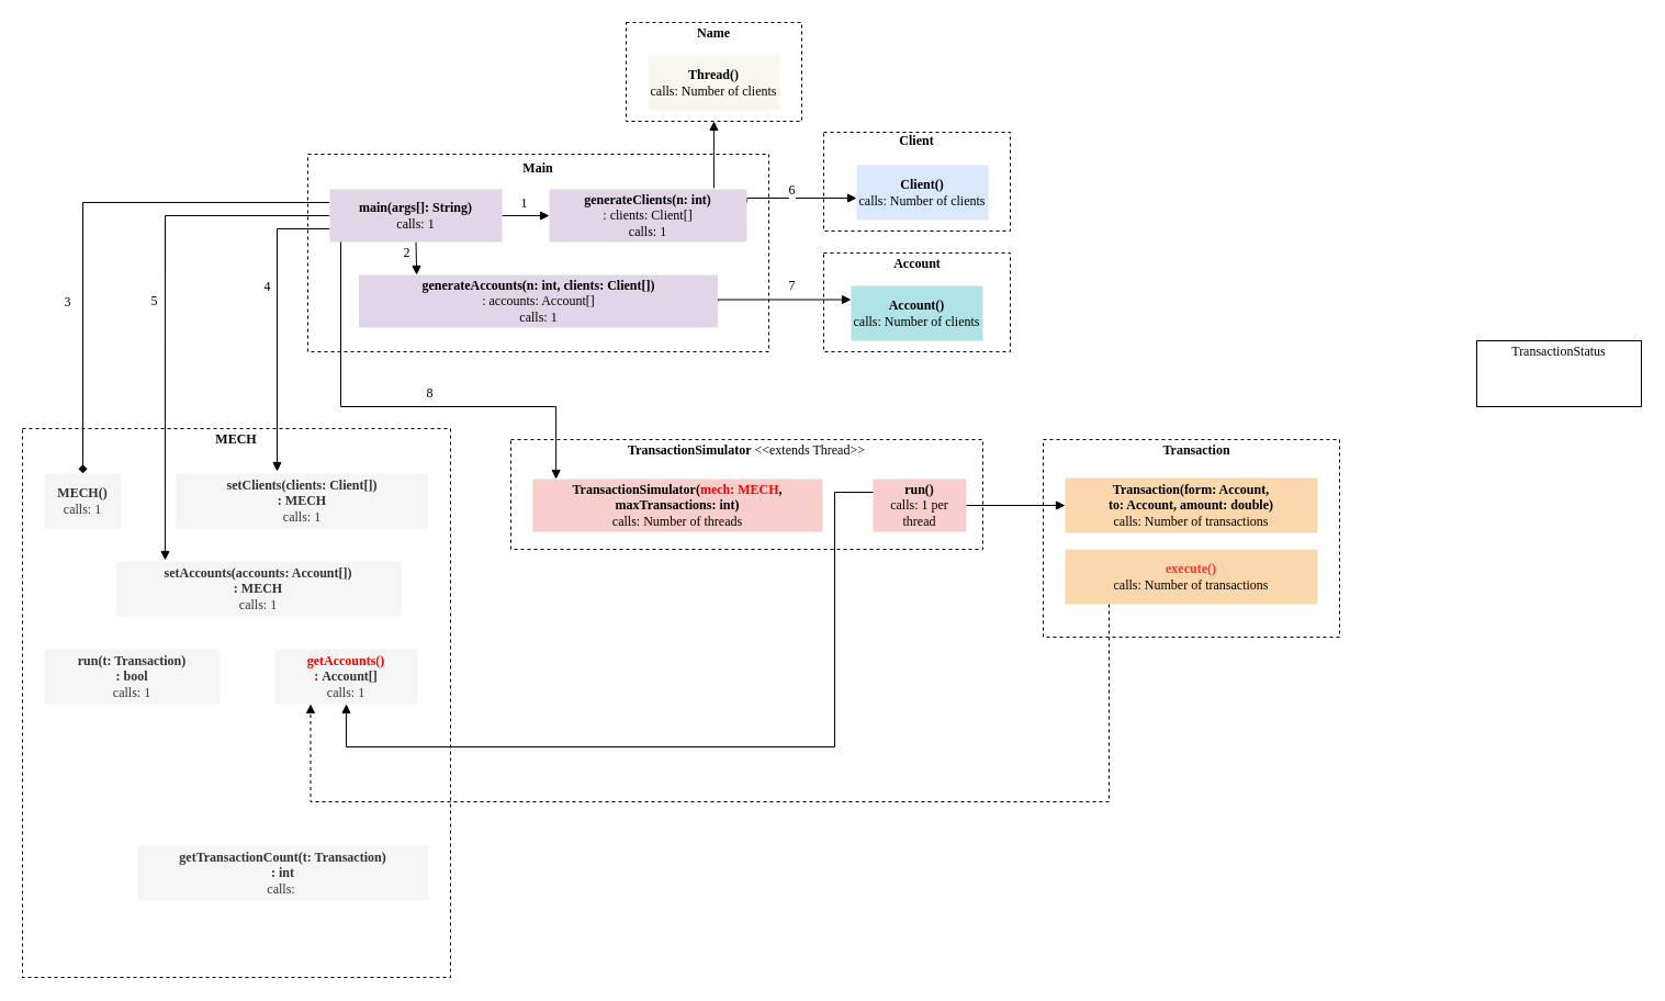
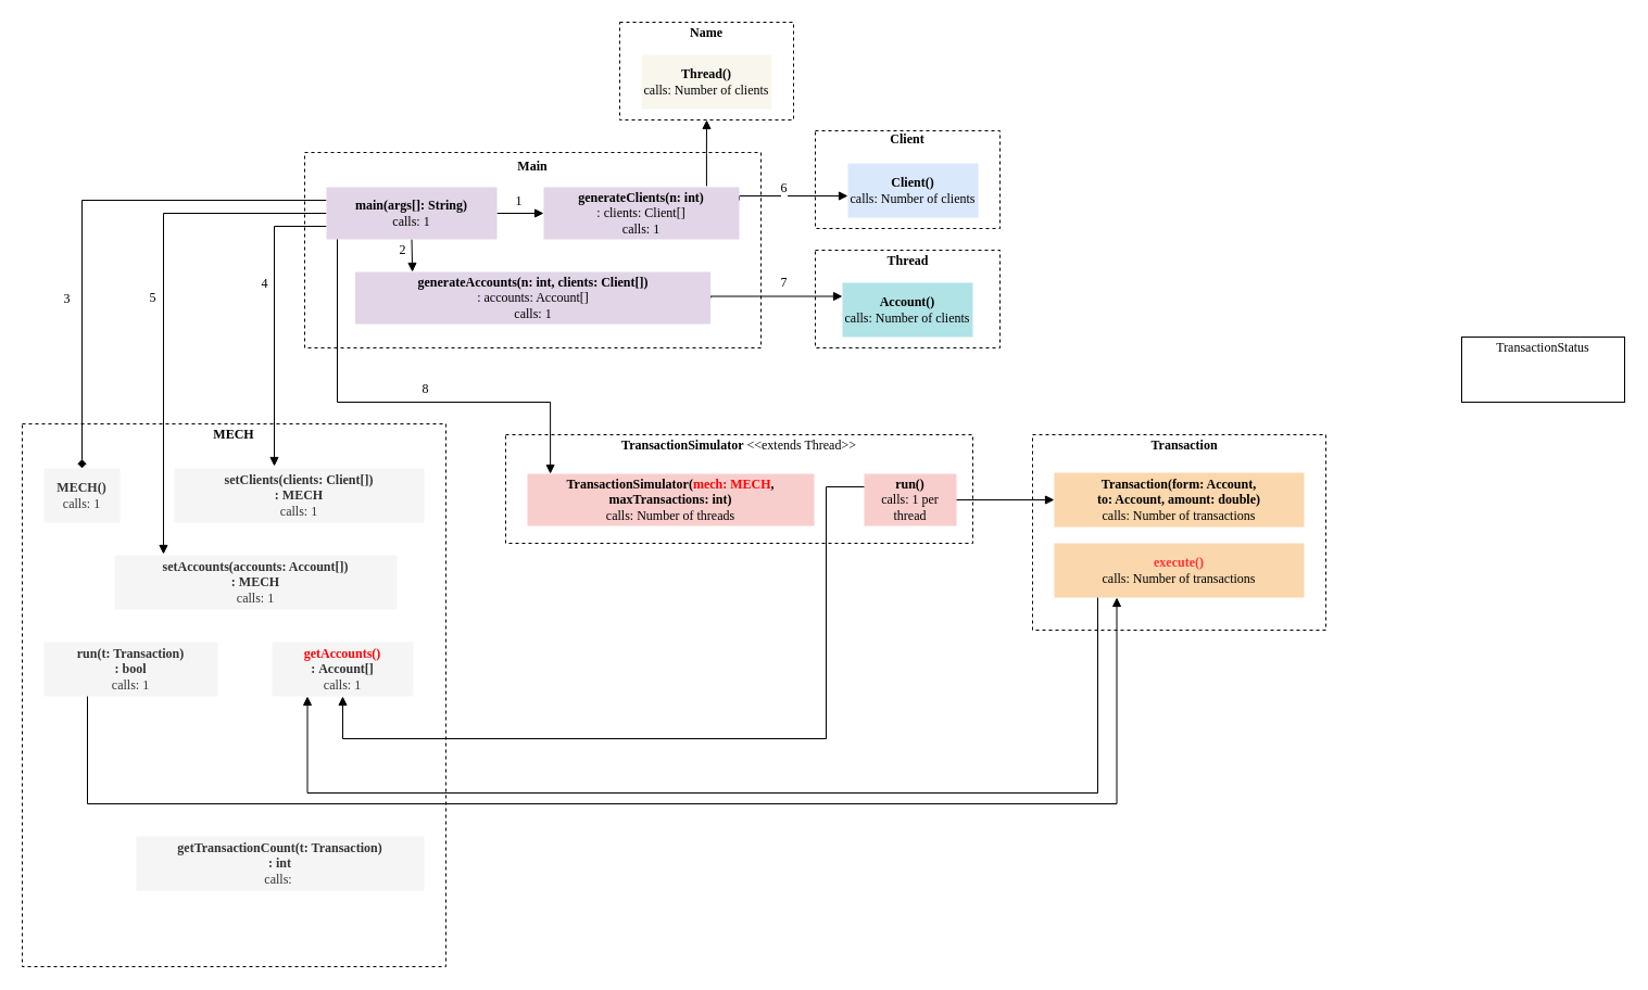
- <mxCell id="4" value="&lt;b&gt;Account&lt;/b&gt;" style="text;html=1;strokeColor=none;fillColor=none;align=center;verticalAlign=middle;whiteSpace=wrap;rounded=0;fontFamily=Menlo;labelBorderColor=none;" vertex="1" parent="2"><mxGeometry x="56.5" width="57" height="20" as="geometry" /></mxCell>
+ <mxCell id="4" value="&lt;b&gt;Thread&lt;/b&gt;" style="text;html=1;strokeColor=none;fillColor=none;align=center;verticalAlign=middle;whiteSpace=wrap;rounded=0;fontFamily=Menlo;labelBorderColor=none;" vertex="1" parent="2"><mxGeometry x="56.5" width="57" height="20" as="geometry" /></mxCell>
- <mxCell id="62" style="edgeStyle=orthogonalEdgeStyle;rounded=0;orthogonalLoop=1;jettySize=auto;html=1;entryX=0.25;entryY=1;entryDx=0;entryDy=0;endArrow=block;endFill=1;fontFamily=Menlo;dashed=1;" edge="1" parent="1" source="27" target="12"><mxGeometry relative="1" as="geometry"><Array as="points"><mxPoint x="1010" y="730" /><mxPoint x="283" y="730" /></Array></mxGeometry></mxCell>
+ <mxCell id="62" style="edgeStyle=orthogonalEdgeStyle;rounded=0;orthogonalLoop=1;jettySize=auto;html=1;entryX=0.25;entryY=1;entryDx=0;entryDy=0;endArrow=block;endFill=1;fontFamily=Menlo;" edge="1" parent="1" source="27" target="12"><mxGeometry relative="1" as="geometry"><Array as="points"><mxPoint x="1010" y="730" /><mxPoint x="283" y="730" /></Array></mxGeometry></mxCell>
+ <mxCell id="61" style="edgeStyle=orthogonalEdgeStyle;rounded=0;orthogonalLoop=1;jettySize=auto;html=1;exitX=0.25;exitY=1;exitDx=0;exitDy=0;endArrow=block;endFill=1;fontFamily=Menlo;entryX=0.25;entryY=1;entryDx=0;entryDy=0;" edge="1" parent="1" source="13" target="27"><mxGeometry relative="1" as="geometry"><Array as="points"><mxPoint x="80" y="740" /><mxPoint x="1028" y="740" /></Array></mxGeometry></mxCell>
